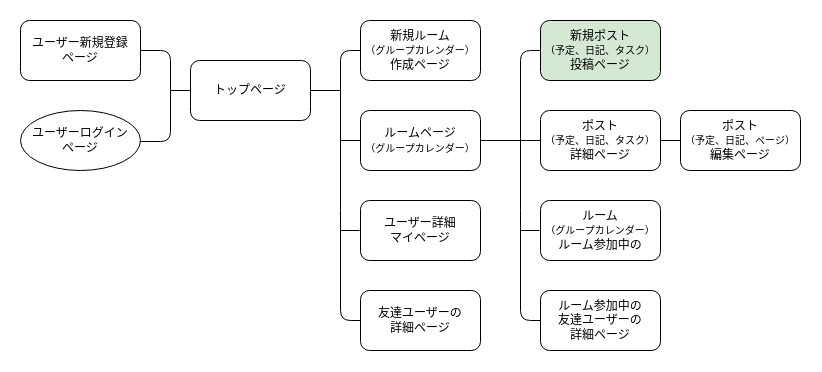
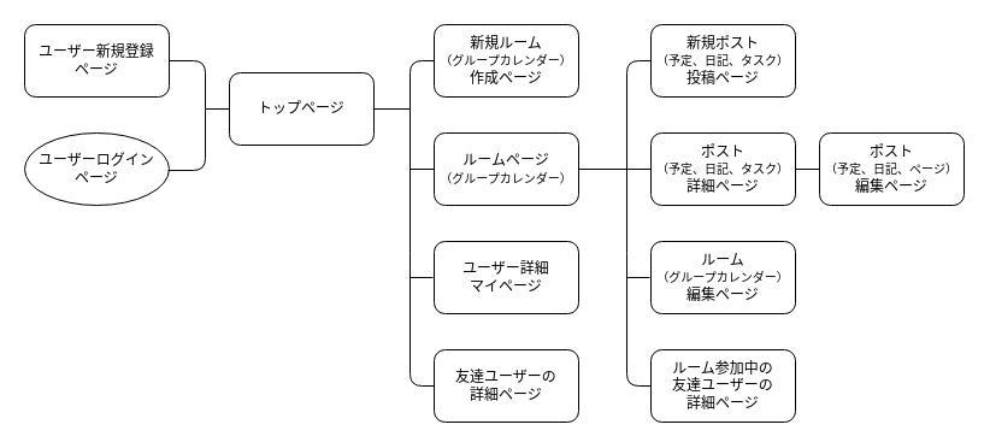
- <mxCell id="10" value="新規ポスト&lt;br&gt;&lt;font style=&quot;font-size: 10px;&quot;&gt;（予定、日記、タスク）&lt;/font&gt;&lt;br&gt;投稿ページ" style="rounded=1;whiteSpace=wrap;html=1;fillColor=#d5e8d4;" vertex="1" parent="1"><mxGeometry x="540" y="20" width="120" height="60" as="geometry" /></mxCell>
+ <mxCell id="10" value="新規ポスト&lt;br&gt;&lt;font style=&quot;font-size: 10px;&quot;&gt;（予定、日記、タスク）&lt;/font&gt;&lt;br&gt;投稿ページ" style="rounded=1;whiteSpace=wrap;html=1;" vertex="1" parent="1"><mxGeometry x="540" y="20" width="120" height="60" as="geometry" /></mxCell>
- <mxCell id="11" value="ルーム&lt;br&gt;&lt;font style=&quot;font-size: 10px;&quot;&gt;（グループカレンダー）&lt;/font&gt;&lt;br&gt;ルーム参加中の" style="rounded=1;whiteSpace=wrap;html=1;" vertex="1" parent="1"><mxGeometry x="540" y="200" width="120" height="60" as="geometry" /></mxCell>
+ <mxCell id="11" value="ルーム&lt;br&gt;&lt;font style=&quot;font-size: 10px;&quot;&gt;（グループカレンダー）&lt;/font&gt;&lt;br&gt;編集ページ" style="rounded=1;whiteSpace=wrap;html=1;" vertex="1" parent="1"><mxGeometry x="540" y="200" width="120" height="60" as="geometry" /></mxCell>
